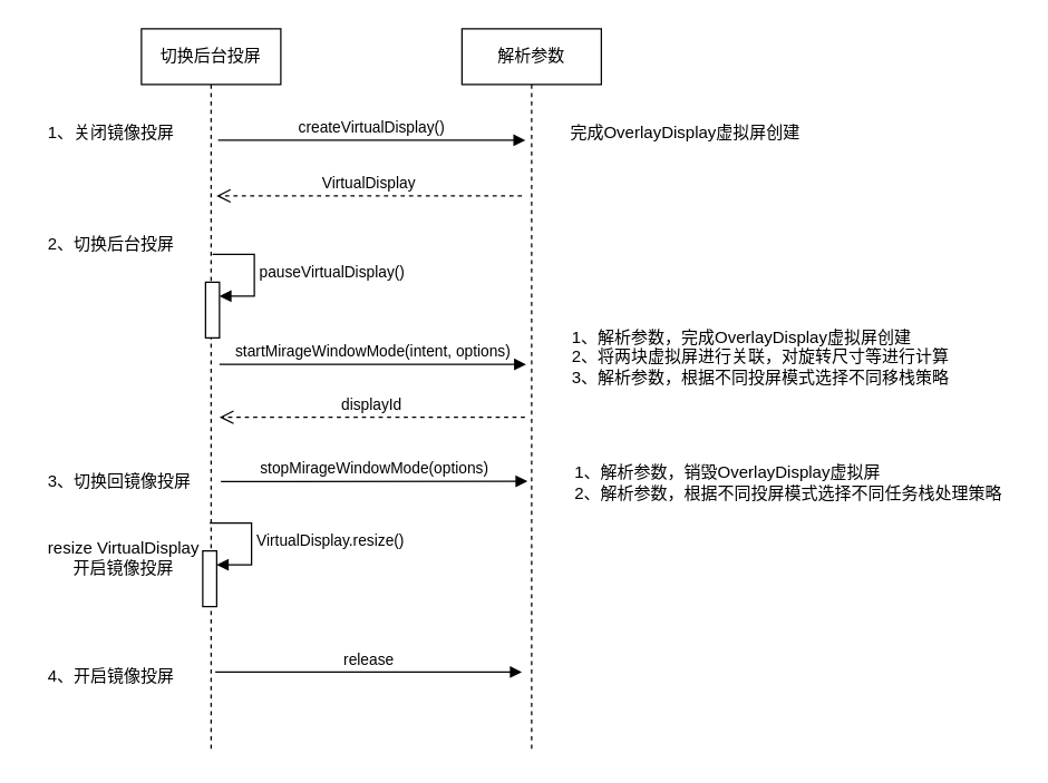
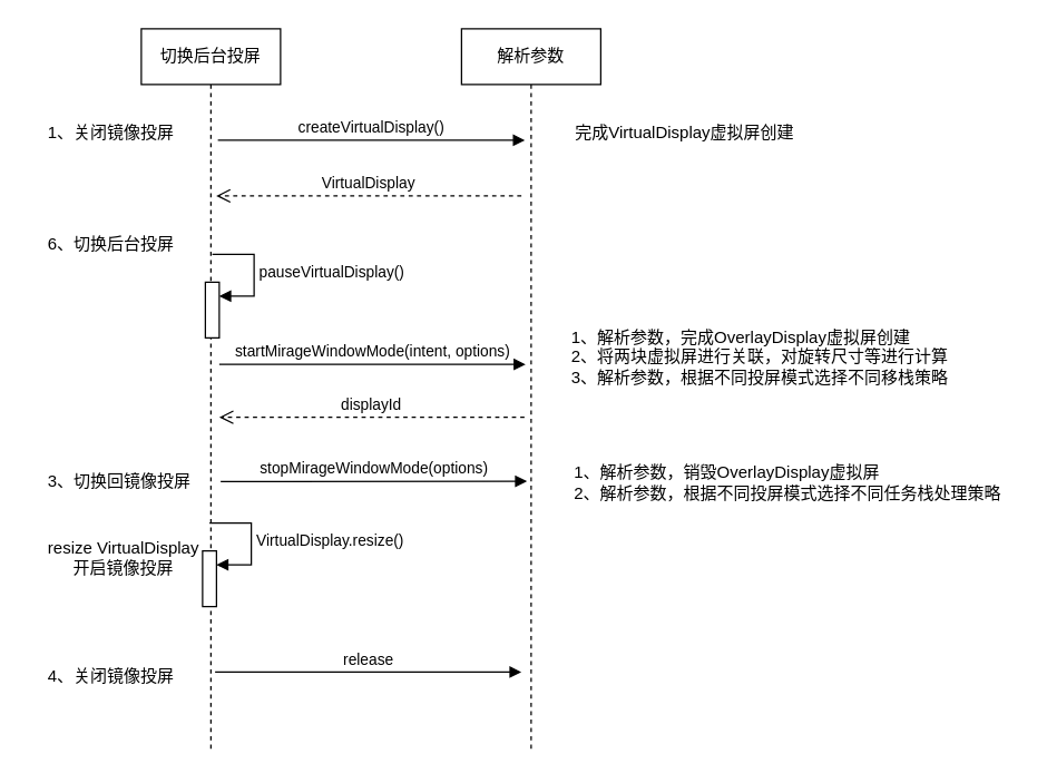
- <mxCell id="10" value="完成OverlayDisplay虚拟屏创建" style="text;html=1;align=center;verticalAlign=middle;resizable=0;points=[];autosize=1;strokeColor=none;fillColor=none;" vertex="1" parent="1"><mxGeometry x="401" y="80" width="180" height="30" as="geometry" /></mxCell>
+ <mxCell id="10" value="完成VirtualDisplay虚拟屏创建" style="text;html=1;align=center;verticalAlign=middle;resizable=0;points=[];autosize=1;strokeColor=none;fillColor=none;" vertex="1" parent="1"><mxGeometry x="401" y="80" width="180" height="30" as="geometry" /></mxCell>
- <mxCell id="13" value="2、切换后台投屏" style="text;html=1;align=center;verticalAlign=middle;resizable=0;points=[];autosize=1;strokeColor=none;fillColor=none;" vertex="1" parent="1"><mxGeometry x="24" y="160" width="110" height="30" as="geometry" /></mxCell>
+ <mxCell id="13" value="6、切换后台投屏" style="text;html=1;align=center;verticalAlign=middle;resizable=0;points=[];autosize=1;strokeColor=none;fillColor=none;" vertex="1" parent="1"><mxGeometry x="24" y="160" width="110" height="30" as="geometry" /></mxCell>
- <mxCell id="20" value="4、开启镜像投屏" style="text;html=1;align=center;verticalAlign=middle;resizable=0;points=[];autosize=1;strokeColor=none;fillColor=none;" vertex="1" parent="1"><mxGeometry x="24" y="470" width="110" height="30" as="geometry" /></mxCell>
+ <mxCell id="20" value="4、关闭镜像投屏" style="text;html=1;align=center;verticalAlign=middle;resizable=0;points=[];autosize=1;strokeColor=none;fillColor=none;" vertex="1" parent="1"><mxGeometry x="24" y="470" width="110" height="30" as="geometry" /></mxCell>
